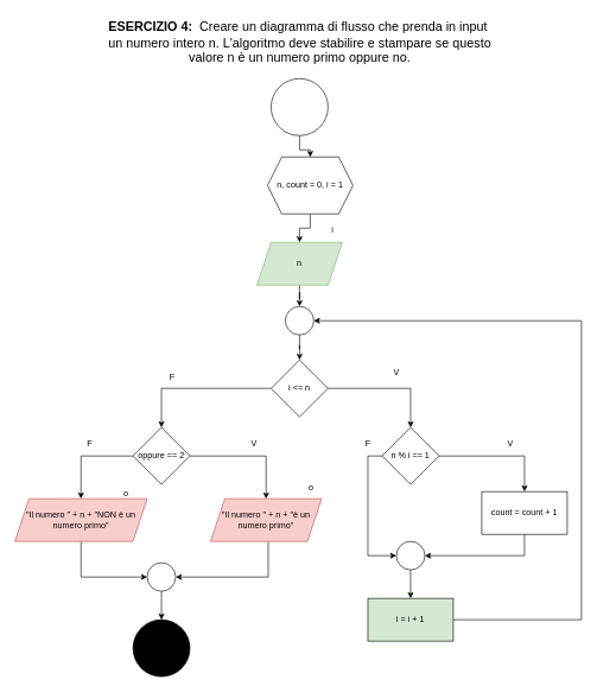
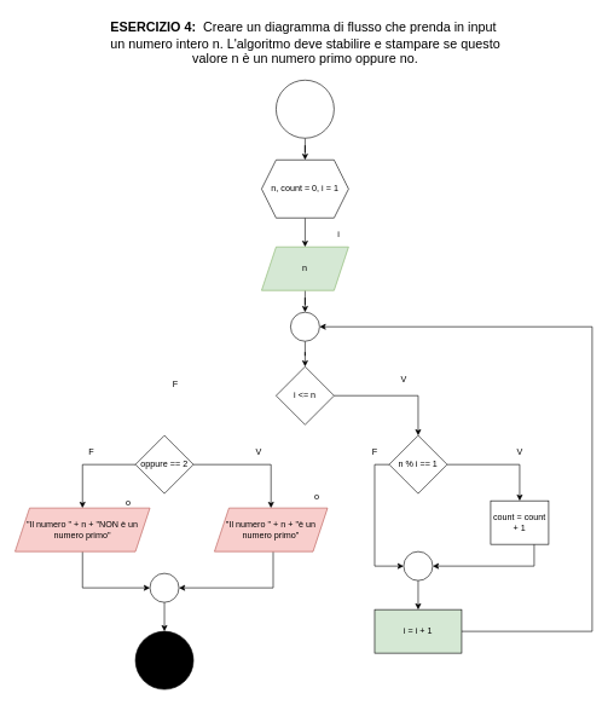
- <mxCell id="6" value="n, count = 0, i = 1" style="shape=hexagon;perimeter=hexagonPerimeter2;whiteSpace=wrap;html=1;fixedSize=1;" vertex="1" parent="1"><mxGeometry x="375" y="220" width="120" height="80" as="geometry" /></mxCell>
+ <mxCell id="6" value="n, count = 0, i = 1" style="shape=hexagon;perimeter=hexagonPerimeter2;whiteSpace=wrap;html=1;fixedSize=1;" vertex="1" parent="1"><mxGeometry x="360" y="220" width="120" height="80" as="geometry" /></mxCell>
- <mxCell id="13" value="" style="edgeStyle=orthogonalEdgeStyle;rounded=0;orthogonalLoop=1;jettySize=auto;html=1;" edge="1" parent="1" source="14" target="29"><mxGeometry relative="1" as="geometry" /></mxCell>
- <mxCell id="19" value="count = count + 1" style="whiteSpace=wrap;html=1;" vertex="1" parent="1"><mxGeometry x="676" y="690" width="120" height="60" as="geometry" /></mxCell>
+ <mxCell id="19" value="count = count + 1" style="whiteSpace=wrap;html=1;" vertex="1" parent="1"><mxGeometry x="676" y="690" width="80" height="60" as="geometry" /></mxCell>
